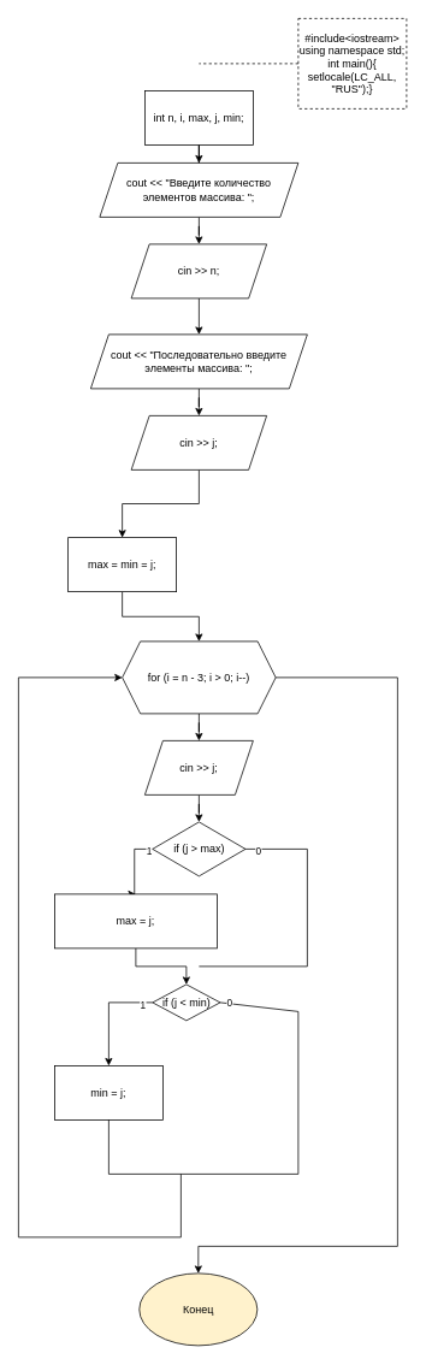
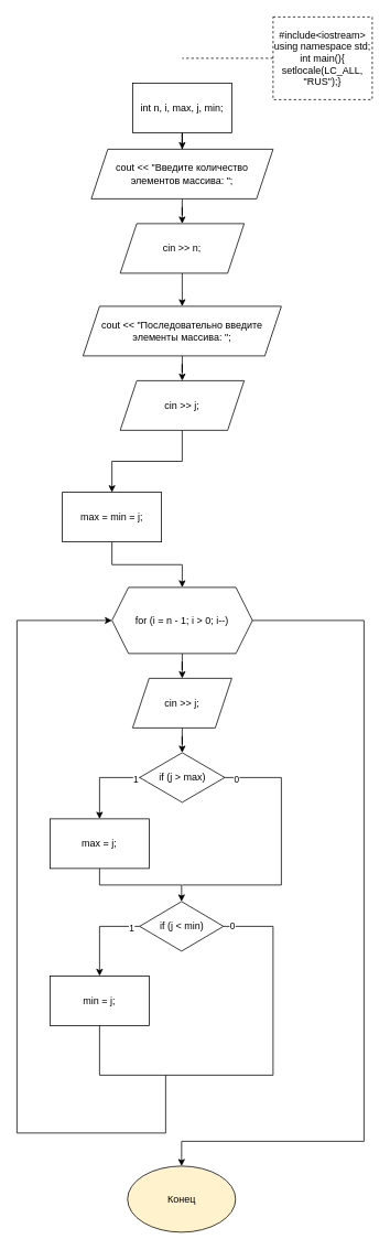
- <mxCell id="12" value="&lt;span&gt;&#09;&lt;/span&gt;for (i = n - 3; i &amp;gt; 0; i--)" style="shape=hexagon;perimeter=hexagonPerimeter2;whiteSpace=wrap;html=1;fixedSize=1;" parent="1" vertex="1"><mxGeometry x="135" y="710" width="170" height="80" as="geometry" /></mxCell>
+ <mxCell id="12" value="&lt;span&gt;&#09;&lt;/span&gt;for (i = n - 1; i &amp;gt; 0; i--)" style="shape=hexagon;perimeter=hexagonPerimeter2;whiteSpace=wrap;html=1;fixedSize=1;" parent="1" vertex="1"><mxGeometry x="135" y="710" width="170" height="80" as="geometry" /></mxCell>
- <mxCell id="27" value="&lt;span&gt;&#09;&#09;&#09;&lt;/span&gt;max = j;" style="rounded=0;whiteSpace=wrap;html=1;" vertex="1" parent="1"><mxGeometry x="60" y="990" width="180" height="60" as="geometry" /></mxCell>
+ <mxCell id="27" value="&lt;span&gt;&#09;&#09;&#09;&lt;/span&gt;max = j;" style="rounded=0;whiteSpace=wrap;html=1;" vertex="1" parent="1"><mxGeometry x="60" y="990" width="120" height="60" as="geometry" /></mxCell>
- <mxCell id="30" value="&lt;span&gt;&#09;&#09;&lt;/span&gt;if (j &amp;lt; min)" style="rhombus;whiteSpace=wrap;html=1;" vertex="1" parent="1"><mxGeometry x="168.5" y="1090" width="75" height="40" as="geometry" /></mxCell>
+ <mxCell id="30" value="&lt;span&gt;&#09;&#09;&lt;/span&gt;if (j &amp;lt; min)" style="rhombus;whiteSpace=wrap;html=1;" vertex="1" parent="1"><mxGeometry x="168.5" y="1090" width="101.5" height="60" as="geometry" /></mxCell>
